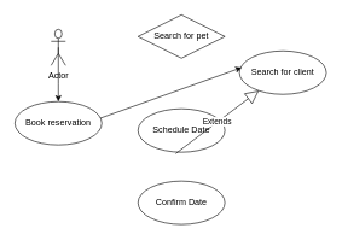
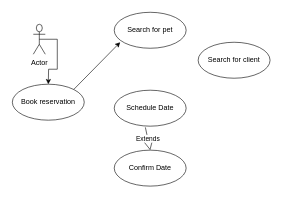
- <mxCell id="6" value="Search for pet" style="rhombus;whiteSpace=wrap;html=1;" vertex="1" parent="1"><mxGeometry x="190" y="20" width="120" height="60" as="geometry" /></mxCell>
+ <mxCell id="6" value="Search for pet" style="ellipse;whiteSpace=wrap;html=1;" vertex="1" parent="1"><mxGeometry x="190" y="20" width="120" height="60" as="geometry" /></mxCell>
- <mxCell id="3" value="Actor" style="shape=umlActor;verticalLabelPosition=bottom;verticalAlign=top;html=1;outlineConnect=0;" vertex="1" parent="1"><mxGeometry x="70" y="40" width="20" height="50" as="geometry" /></mxCell>
+ <mxCell id="3" value="Actor" style="shape=umlActor;verticalLabelPosition=bottom;verticalAlign=top;html=1;outlineConnect=0;" vertex="1" parent="1"><mxGeometry x="55" y="40" width="20" height="50" as="geometry" /></mxCell>
+ <mxCell id="9" value="" style="endArrow=classic;html=1;rounded=0;exitX=1;exitY=0;exitDx=0;exitDy=0;entryX=0.083;entryY=0.833;entryDx=0;entryDy=0;entryPerimeter=0;" edge="1" parent="1" source="4" target="6"><mxGeometry width="50" height="50" relative="1" as="geometry"><mxPoint x="170" y="110" as="sourcePoint" /><mxPoint x="220" y="60" as="targetPoint" /></mxGeometry></mxCell>
- <mxCell id="10" value="" style="endArrow=classic;html=1;rounded=0;exitX=0.983;exitY=0.383;exitDx=0;exitDy=0;entryX=0.025;entryY=0.383;entryDx=0;entryDy=0;entryPerimeter=0;exitPerimeter=0;" edge="1" parent="1" source="4" target="7"><mxGeometry width="50" height="50" relative="1" as="geometry"><mxPoint x="132" y="159" as="sourcePoint" /><mxPoint x="210" y="80" as="targetPoint" /></mxGeometry></mxCell>
- <mxCell id="11" value="Extends" style="endArrow=block;endSize=16;endFill=0;html=1;rounded=0;exitX=0.433;exitY=1.033;exitDx=0;exitDy=0;exitPerimeter=0;" edge="1" parent="1" source="5" target="7"><mxGeometry width="160" relative="1" as="geometry"><mxPoint x="110" y="80" as="sourcePoint" /><mxPoint x="270" y="80" as="targetPoint" /></mxGeometry></mxCell>
+ <mxCell id="11" value="Extends" style="endArrow=block;endSize=16;endFill=0;html=1;rounded=0;entryX=0.5;entryY=0;entryDx=0;entryDy=0;exitX=0.433;exitY=1.033;exitDx=0;exitDy=0;exitPerimeter=0;" edge="1" parent="1" source="5" target="8"><mxGeometry width="160" relative="1" as="geometry"><mxPoint x="110" y="80" as="sourcePoint" /><mxPoint x="270" y="80" as="targetPoint" /></mxGeometry></mxCell>
